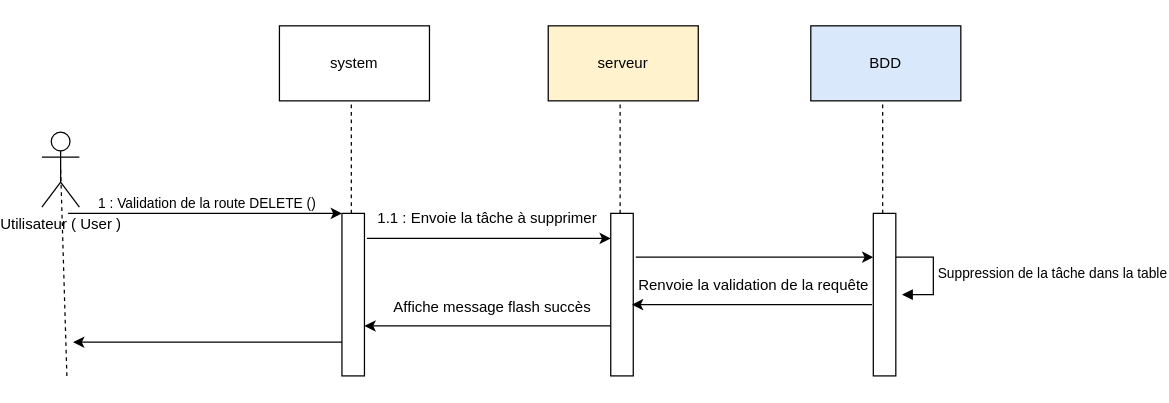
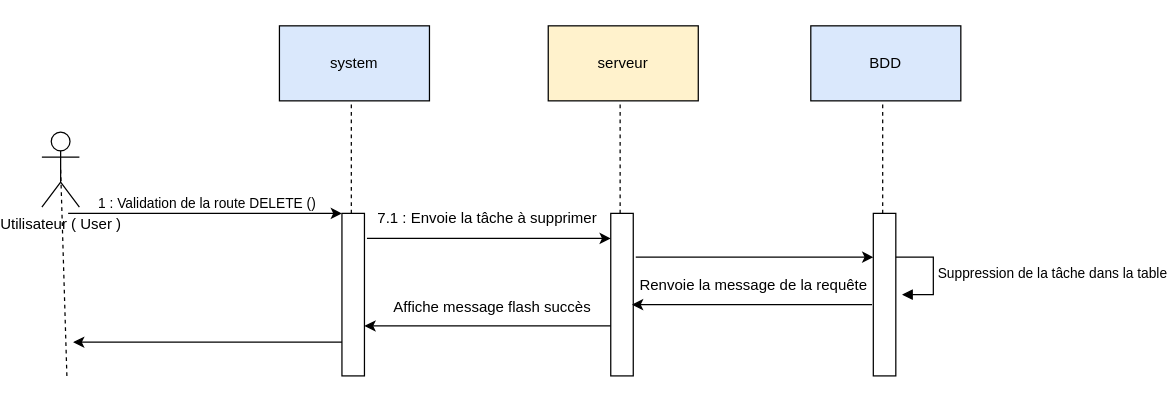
- <mxCell id="4" value="system" style="rounded=0;whiteSpace=wrap;html=1;" vertex="1" parent="1"><mxGeometry x="210" y="20" width="120" height="60" as="geometry" /></mxCell>
+ <mxCell id="4" value="system" style="rounded=0;whiteSpace=wrap;html=1;fillColor=#dae8fc;" vertex="1" parent="1"><mxGeometry x="210" y="20" width="120" height="60" as="geometry" /></mxCell>
- <mxCell id="16" value="1.1 : Envoie la tâche à supprimer" style="text;html=1;align=center;verticalAlign=middle;resizable=0;points=[];autosize=1;strokeColor=none;fillColor=none;" vertex="1" parent="1"><mxGeometry x="276" y="159" width="200" height="30" as="geometry" /></mxCell>
+ <mxCell id="16" value="7.1 : Envoie la tâche à supprimer" style="text;html=1;align=center;verticalAlign=middle;resizable=0;points=[];autosize=1;strokeColor=none;fillColor=none;" vertex="1" parent="1"><mxGeometry x="276" y="159" width="200" height="30" as="geometry" /></mxCell>
- <mxCell id="20" value="Renvoie la validation de la requête" style="text;html=1;align=center;verticalAlign=middle;resizable=0;points=[];autosize=1;strokeColor=none;fillColor=none;" vertex="1" parent="1"><mxGeometry x="484" y="213" width="210" height="30" as="geometry" /></mxCell>
+ <mxCell id="20" value="Renvoie la message de la requête" style="text;html=1;align=center;verticalAlign=middle;resizable=0;points=[];autosize=1;strokeColor=none;fillColor=none;" vertex="1" parent="1"><mxGeometry x="484" y="213" width="210" height="30" as="geometry" /></mxCell>
